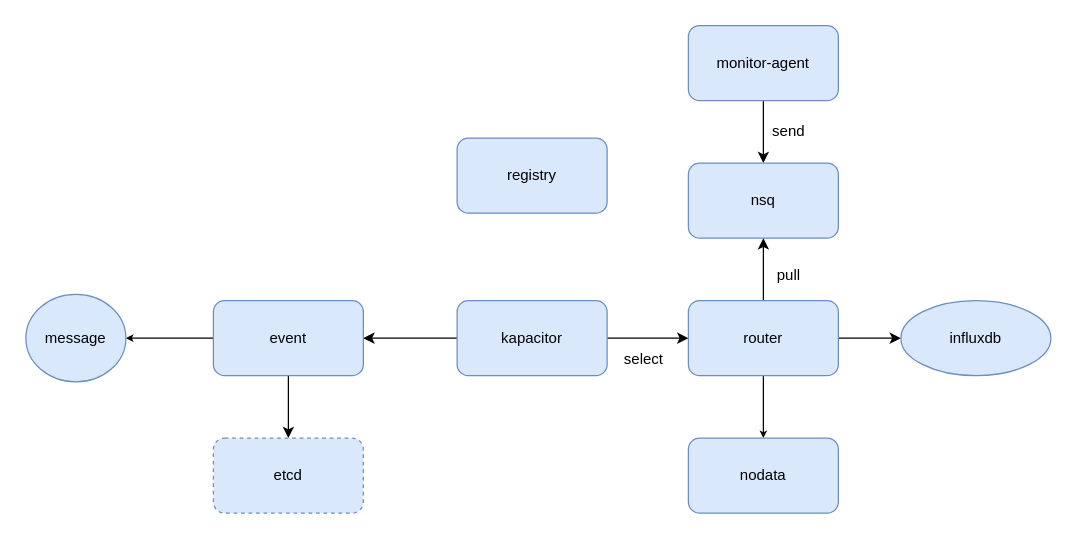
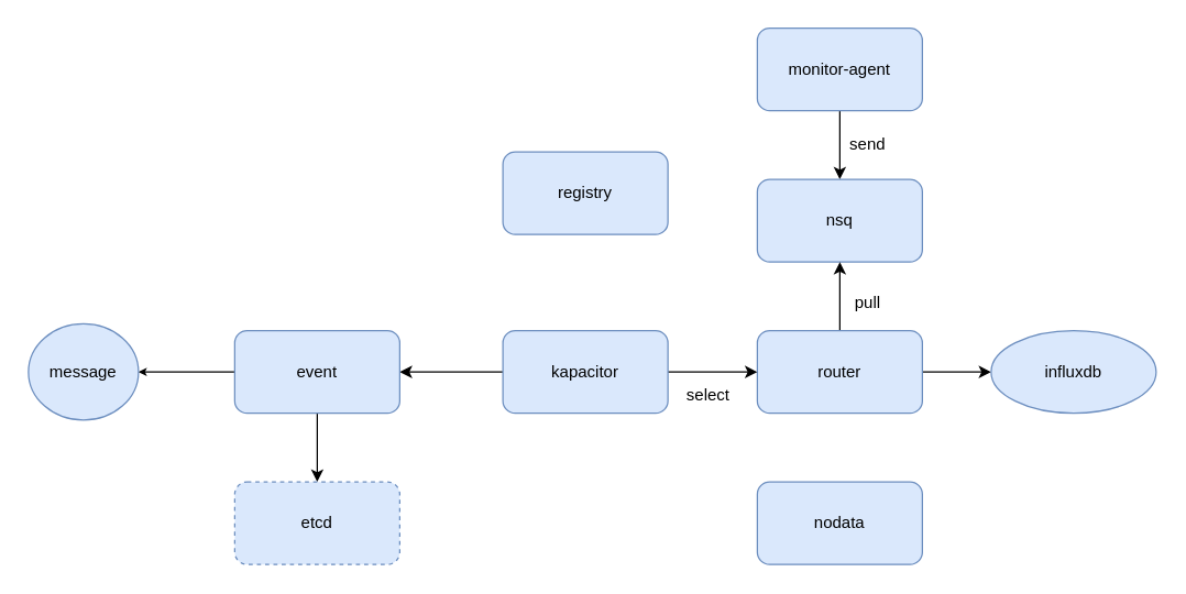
- <mxCell id="7" value="" style="edgeStyle=orthogonalEdgeStyle;rounded=0;jumpSize=3;orthogonalLoop=1;jettySize=auto;html=1;startSize=3;endSize=3;" edge="1" parent="1" source="8" target="20"><mxGeometry relative="1" as="geometry" /></mxCell>
